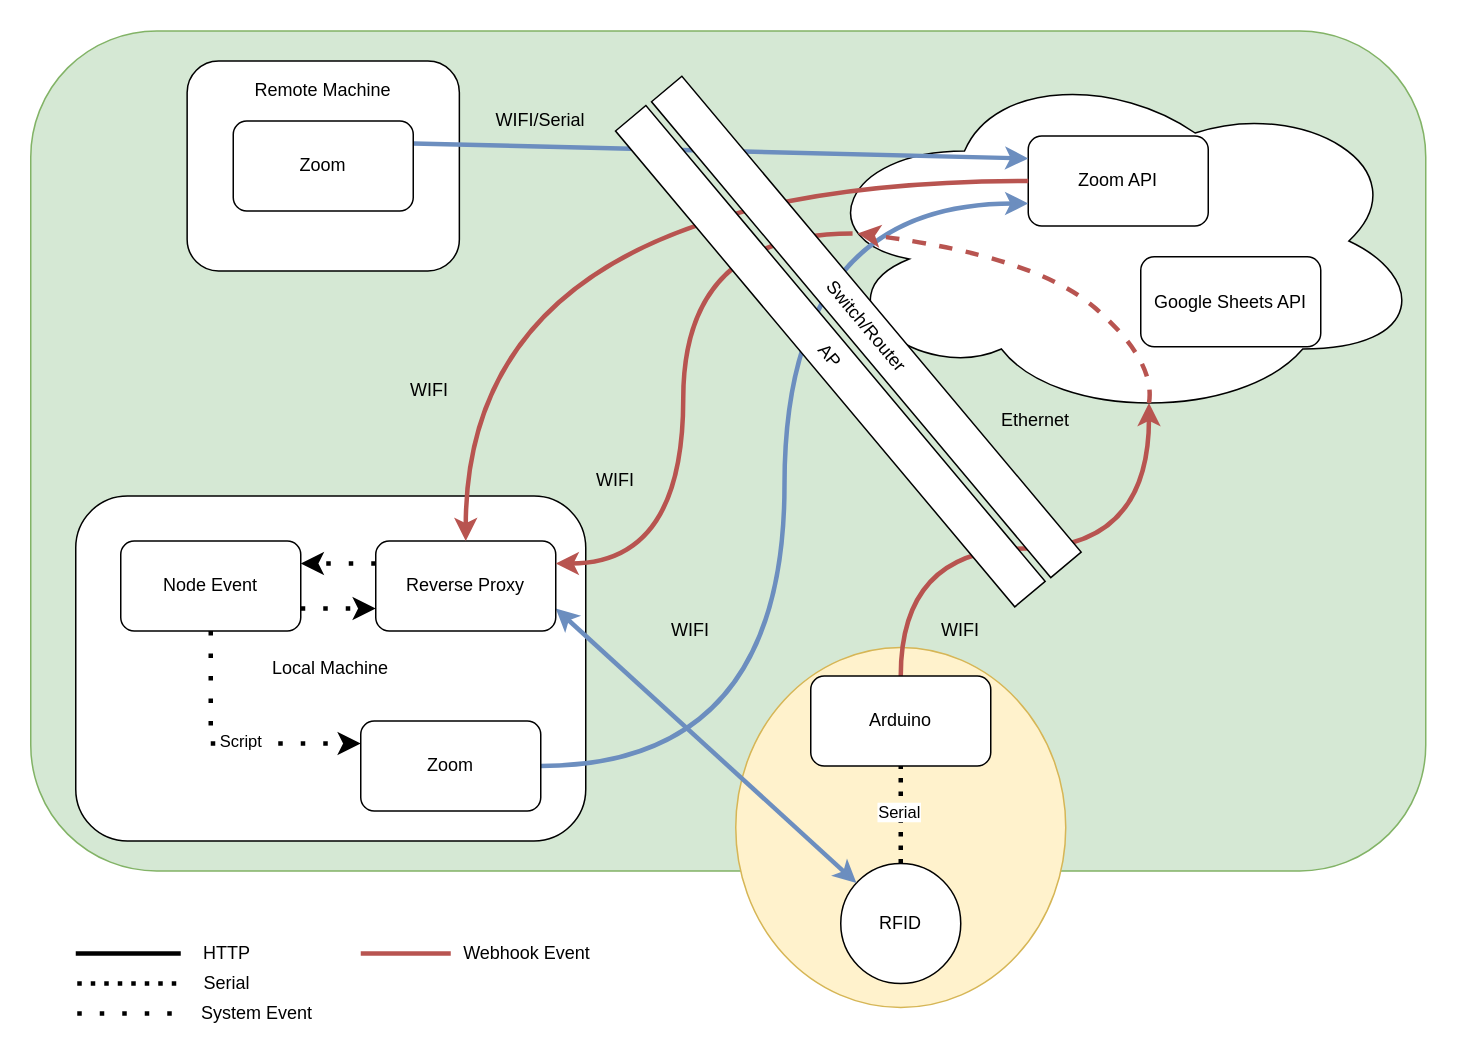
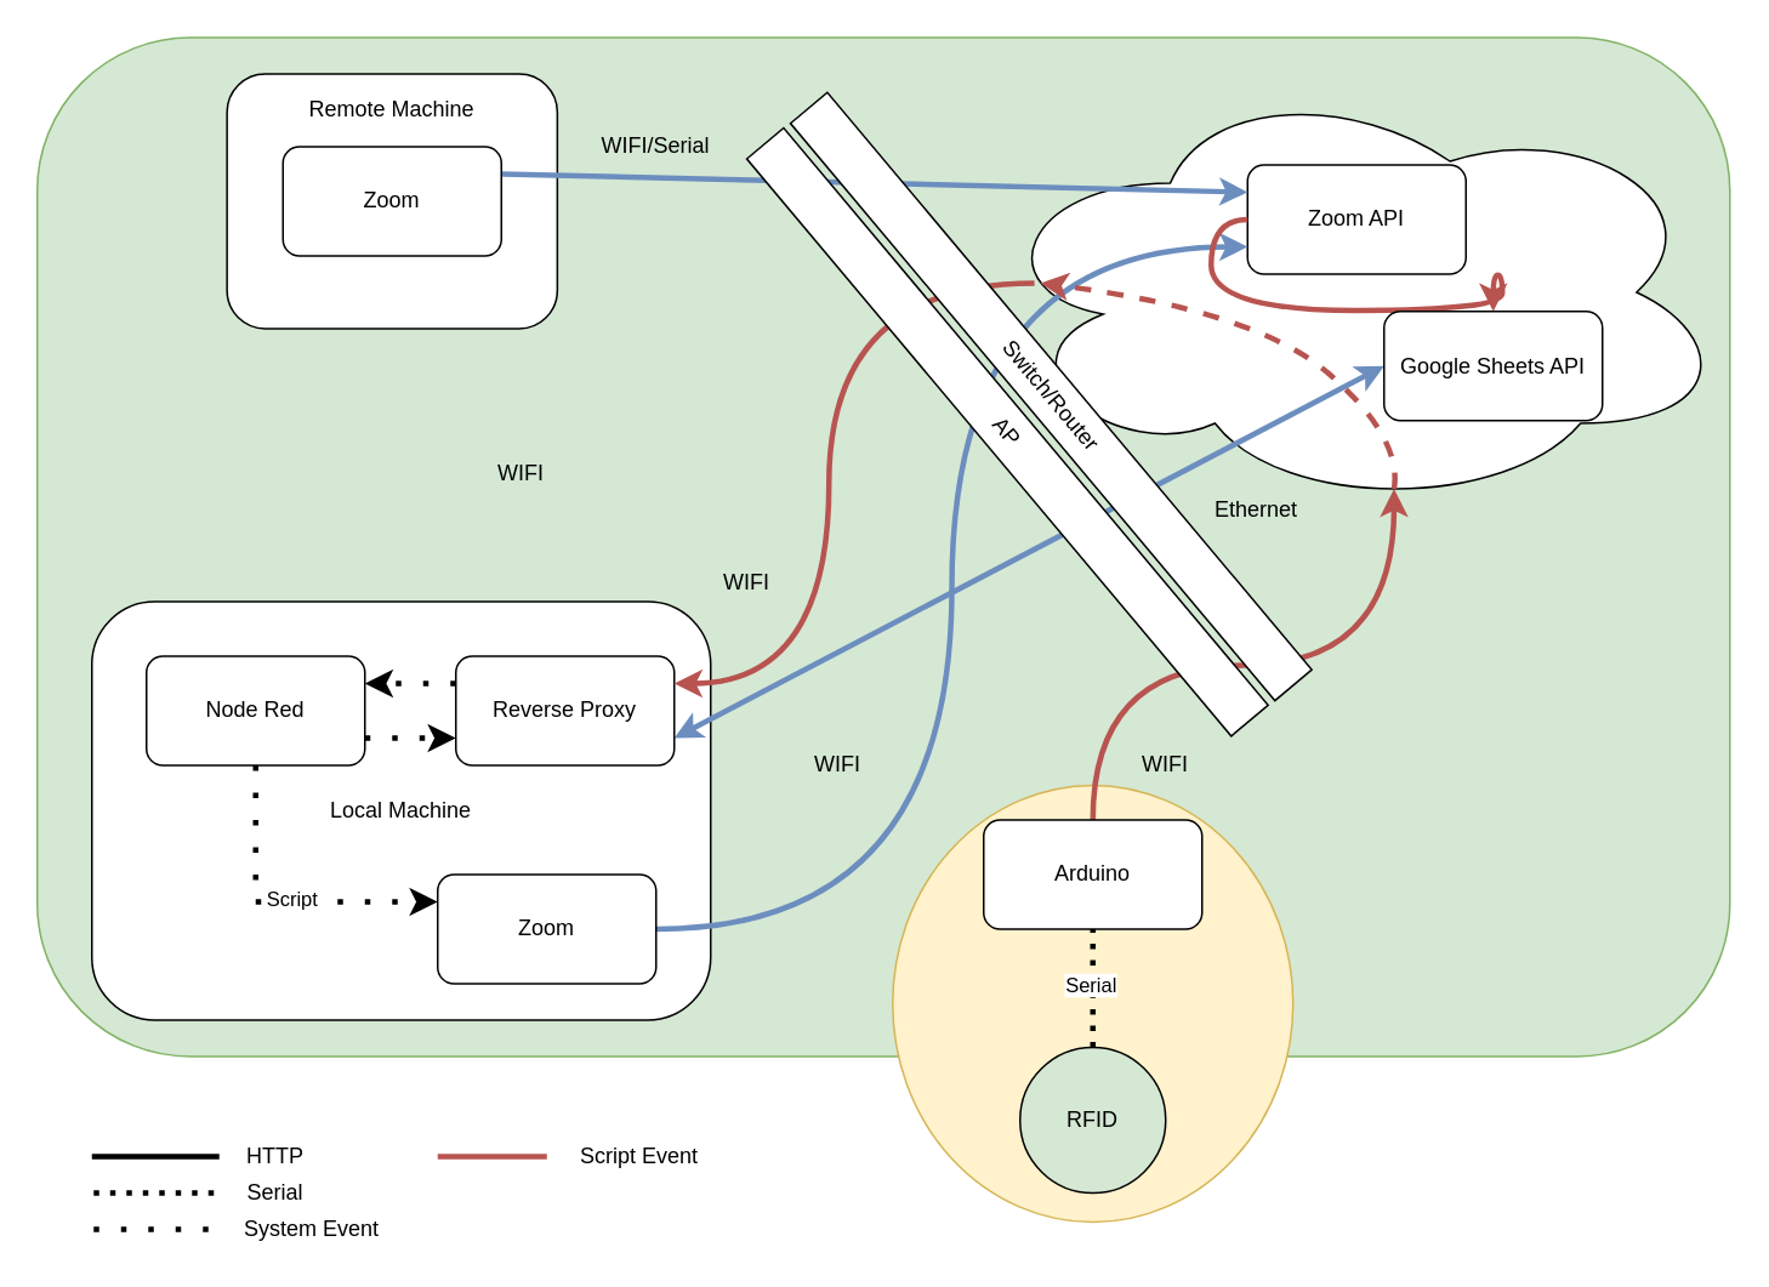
- <mxCell id="17" style="edgeStyle=orthogonalEdgeStyle;rounded=0;orthogonalLoop=1;jettySize=auto;html=1;exitX=0;exitY=0.5;exitDx=0;exitDy=0;entryX=0.5;entryY=0;entryDx=0;entryDy=0;curved=1;fillColor=#f8cecc;strokeColor=#b85450;strokeWidth=3;" edge="1" parent="1" source="10" target="14"><mxGeometry relative="1" as="geometry" /></mxCell>
+ <mxCell id="17" style="edgeStyle=orthogonalEdgeStyle;rounded=0;orthogonalLoop=1;jettySize=auto;html=1;exitX=0;exitY=0.5;exitDx=0;exitDy=0;curved=1;fillColor=#f8cecc;strokeColor=#b85450;strokeWidth=3;" edge="1" parent="1" source="10" target="39"><mxGeometry relative="1" as="geometry" /></mxCell>
- <mxCell id="21" value="Node Event" style="rounded=1;whiteSpace=wrap;html=1;" vertex="1" parent="1"><mxGeometry x="80" y="360" width="120" height="60" as="geometry" /></mxCell>
+ <mxCell id="21" value="Node Red" style="rounded=1;whiteSpace=wrap;html=1;" vertex="1" parent="1"><mxGeometry x="80" y="360" width="120" height="60" as="geometry" /></mxCell>
- <mxCell id="13" style="edgeStyle=none;rounded=0;orthogonalLoop=1;jettySize=auto;html=1;exitX=1;exitY=0.75;exitDx=0;exitDy=0;strokeWidth=3;fillColor=#dae8fc;strokeColor=#6c8ebf;startArrow=classic;startFill=1;" edge="1" parent="1" source="14" target="7"><mxGeometry relative="1" as="geometry" /></mxCell>
+ <mxCell id="13" style="edgeStyle=none;rounded=0;orthogonalLoop=1;jettySize=auto;html=1;exitX=1;exitY=0.75;exitDx=0;exitDy=0;entryX=0;entryY=0.5;entryDx=0;entryDy=0;strokeWidth=3;fillColor=#dae8fc;strokeColor=#6c8ebf;startArrow=classic;startFill=1;" edge="1" parent="1" source="14" target="39"><mxGeometry relative="1" as="geometry" /></mxCell>
- <mxCell id="7" value="RFID" style="ellipse;whiteSpace=wrap;html=1;aspect=fixed;" vertex="1" parent="1"><mxGeometry x="560" y="575" width="80" height="80" as="geometry" /></mxCell>
+ <mxCell id="7" value="RFID" style="ellipse;whiteSpace=wrap;html=1;aspect=fixed;fillColor=#d5e8d4;" vertex="1" parent="1"><mxGeometry x="560" y="575" width="80" height="80" as="geometry" /></mxCell>
- <mxCell id="43" value="Webhook Event" style="text;html=1;strokeColor=none;fillColor=none;align=center;verticalAlign=middle;whiteSpace=wrap;rounded=0;" vertex="1" parent="1"><mxGeometry x="305.74" y="625" width="90" height="20" as="geometry" /></mxCell>
+ <mxCell id="43" value="Script Event" style="text;html=1;strokeColor=none;fillColor=none;align=center;verticalAlign=middle;whiteSpace=wrap;rounded=0;" vertex="1" parent="1"><mxGeometry x="305.74" y="625" width="90" height="20" as="geometry" /></mxCell>
